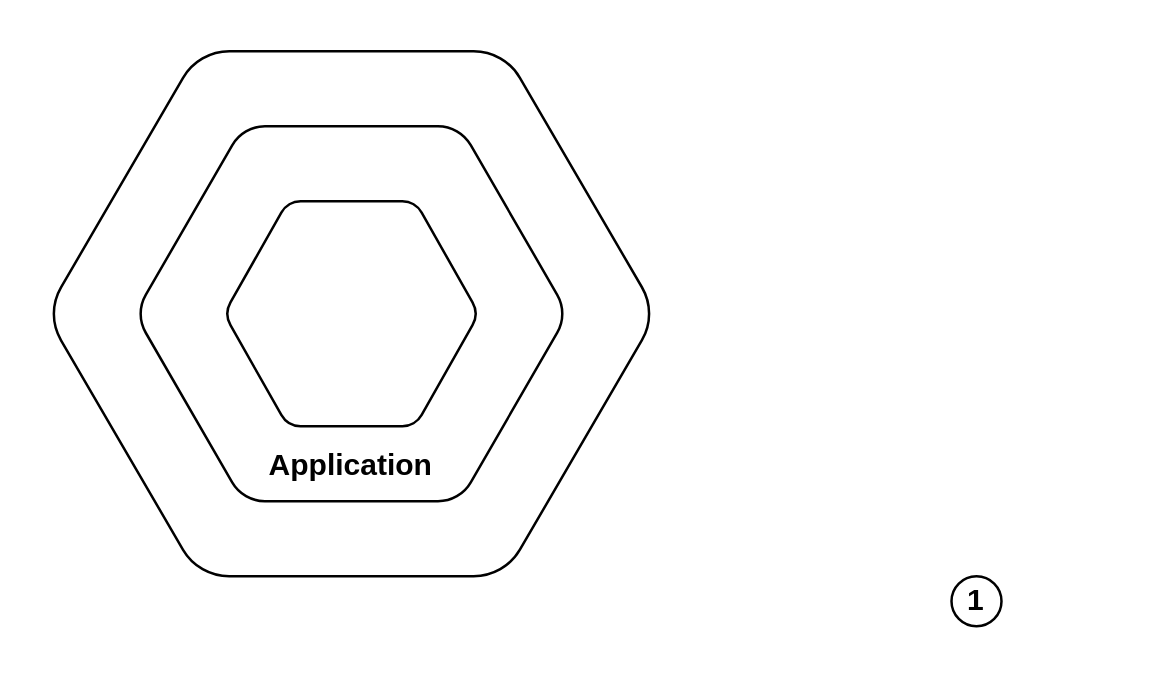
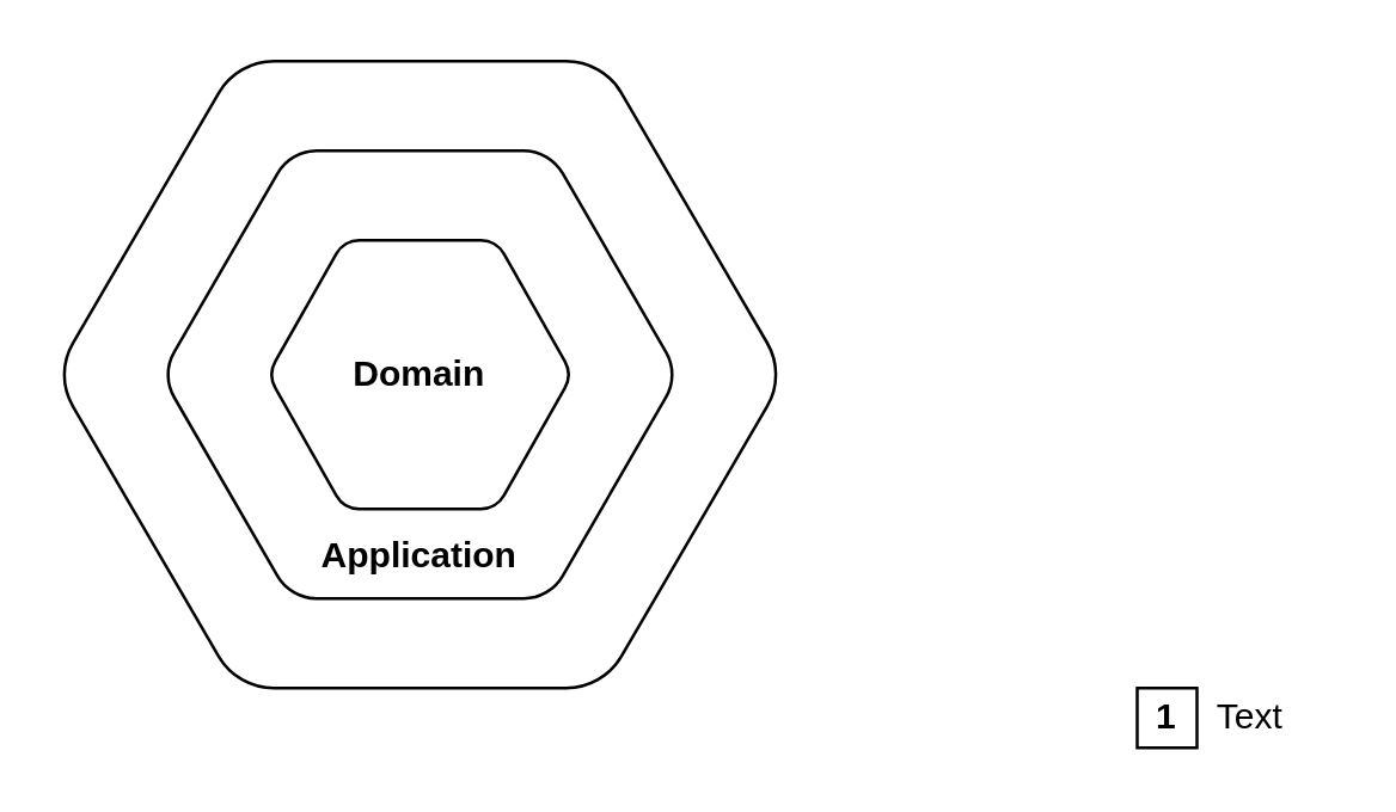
+ <mxCell id="6" value="Domain" style="text;html=1;strokeColor=none;fillColor=none;align=center;verticalAlign=middle;whiteSpace=wrap;rounded=0;fontStyle=1" parent="2" vertex="1"><mxGeometry x="100" y="95" width="40" height="20" as="geometry" /></mxCell>
- <mxCell id="9" value="1" style="ellipse;whiteSpace=wrap;html=1;aspect=fixed;rounded=0;shadow=0;glass=0;strokeColor=#000000;fillColor=none;gradientColor=none;fontStyle=1;fontSize=12;" parent="8" vertex="1"><mxGeometry width="20" height="20" as="geometry" /></mxCell>
+ <mxCell id="9" value="1" style="whiteSpace=wrap;html=1;aspect=fixed;shadow=0;glass=0;strokeColor=#000000;fillColor=none;gradientColor=none;fontStyle=1;fontSize=12;rounded=0;" parent="8" vertex="1"><mxGeometry width="20" height="20" as="geometry" /></mxCell>
+ <mxCell id="10" value="Text" style="text;html=1;strokeColor=none;fillColor=none;align=left;verticalAlign=middle;whiteSpace=wrap;rounded=0;shadow=0;glass=0;fontSize=12;" parent="8" vertex="1"><mxGeometry x="25" width="40" height="20" as="geometry" /></mxCell>
